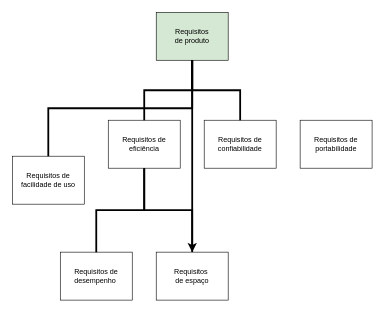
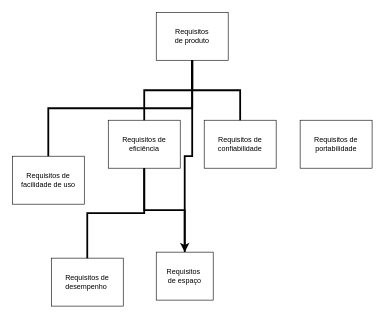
- <mxCell id="2" value="Requisitos&lt;div&gt;de produto&lt;/div&gt;" style="rounded=0;whiteSpace=wrap;html=1;fillColor=#d5e8d4;" vertex="1" parent="1"><mxGeometry x="260" y="20" width="120" height="80" as="geometry" /></mxCell>
+ <mxCell id="2" value="Requisitos&lt;div&gt;de produto&lt;/div&gt;" style="rounded=0;whiteSpace=wrap;html=1;" vertex="1" parent="1"><mxGeometry x="260" y="20" width="120" height="80" as="geometry" /></mxCell>
- <mxCell id="11" value="Requisitos de desempenho&amp;nbsp;" style="rounded=0;whiteSpace=wrap;html=1;" vertex="1" parent="1"><mxGeometry x="100" y="420" width="120" height="80" as="geometry" /></mxCell>
+ <mxCell id="11" value="Requisitos de desempenho&amp;nbsp;" style="rounded=0;whiteSpace=wrap;html=1;" vertex="1" parent="1"><mxGeometry x="85" y="430" width="120" height="80" as="geometry" /></mxCell>
- <mxCell id="12" value="Requisitos&amp;nbsp;&lt;div&gt;de espaço&lt;/div&gt;" style="rounded=0;whiteSpace=wrap;html=1;" vertex="1" parent="1"><mxGeometry x="260" y="420" width="120" height="80" as="geometry" /></mxCell>
+ <mxCell id="12" value="Requisitos&amp;nbsp;&lt;div&gt;de espaço&lt;/div&gt;" style="rounded=0;whiteSpace=wrap;html=1;" vertex="1" parent="1"><mxGeometry x="260" y="420" width="95" height="80" as="geometry" /></mxCell>
